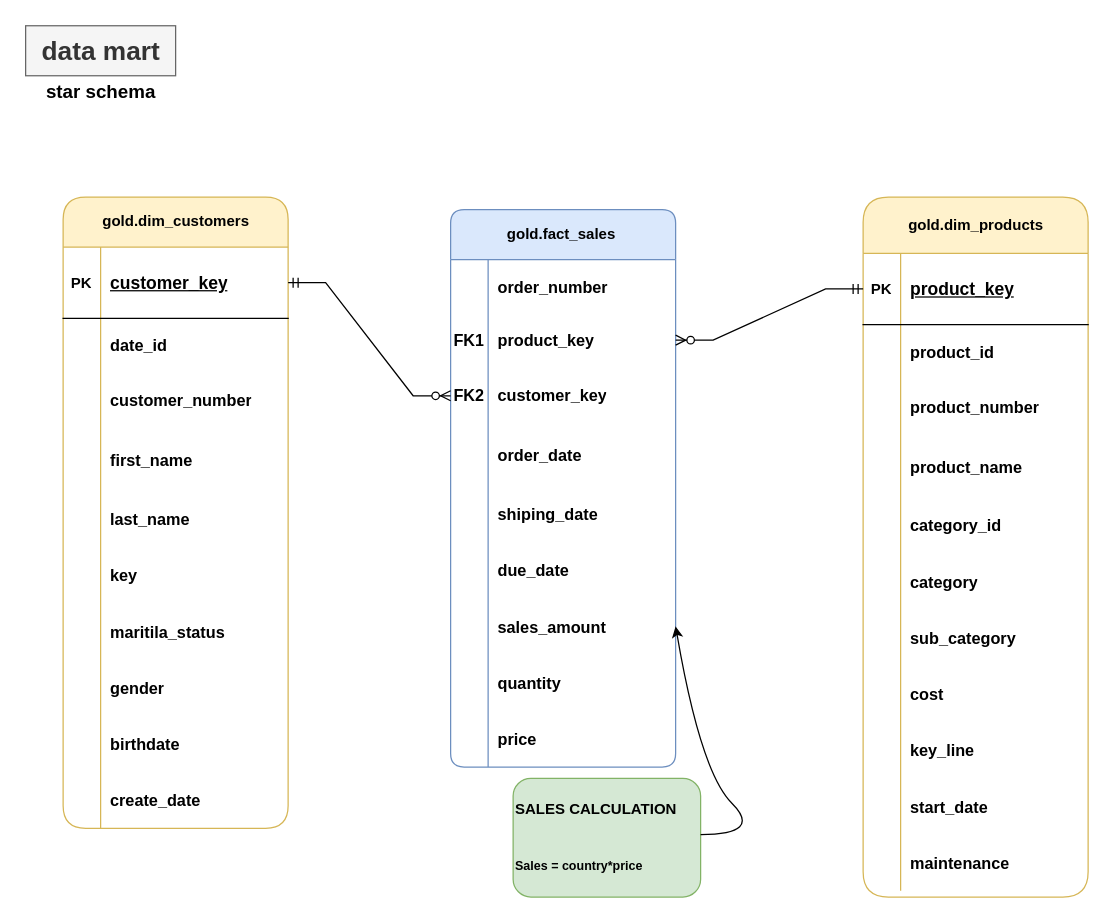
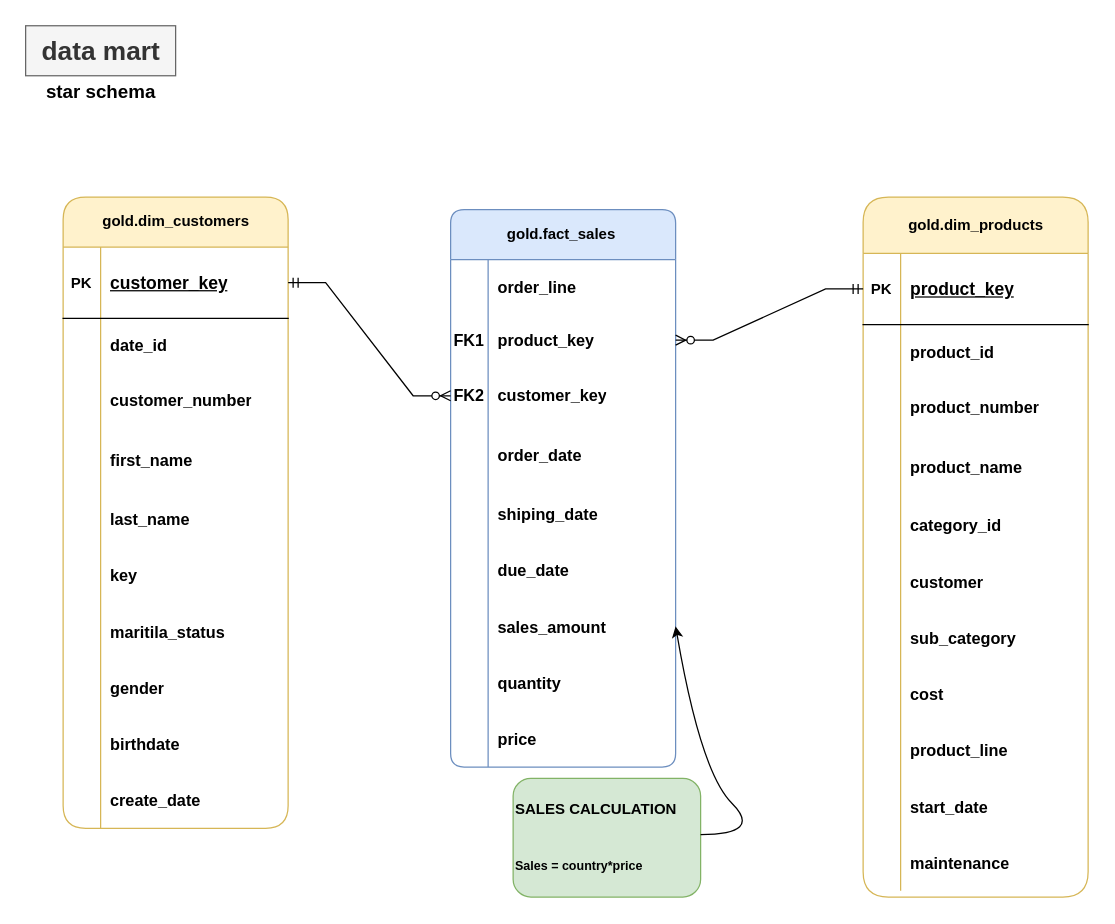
- <mxCell id="72" value="order_number" style="shape=partialRectangle;connectable=0;fillColor=none;top=0;left=0;bottom=0;right=0;align=left;spacingLeft=6;overflow=hidden;whiteSpace=wrap;html=1;fontSize=13;strokeColor=inherit;fontStyle=1" vertex="1" parent="70"><mxGeometry x="30" width="150" height="43" as="geometry"><mxRectangle width="150" height="43" as="alternateBounds" /></mxGeometry></mxCell>
+ <mxCell id="72" value="order_line" style="shape=partialRectangle;connectable=0;fillColor=none;top=0;left=0;bottom=0;right=0;align=left;spacingLeft=6;overflow=hidden;whiteSpace=wrap;html=1;fontSize=13;strokeColor=inherit;fontStyle=1" vertex="1" parent="70"><mxGeometry x="30" width="150" height="43" as="geometry"><mxRectangle width="150" height="43" as="alternateBounds" /></mxGeometry></mxCell>
- <mxCell id="53" value="category" style="shape=partialRectangle;connectable=0;fillColor=none;top=0;left=0;bottom=0;right=0;align=left;spacingLeft=6;overflow=hidden;whiteSpace=wrap;html=1;fontSize=13;fontStyle=1" vertex="1" parent="51"><mxGeometry x="30" width="150" height="45" as="geometry"><mxRectangle width="150" height="45" as="alternateBounds" /></mxGeometry></mxCell>
+ <mxCell id="53" value="customer" style="shape=partialRectangle;connectable=0;fillColor=none;top=0;left=0;bottom=0;right=0;align=left;spacingLeft=6;overflow=hidden;whiteSpace=wrap;html=1;fontSize=13;fontStyle=1" vertex="1" parent="51"><mxGeometry x="30" width="150" height="45" as="geometry"><mxRectangle width="150" height="45" as="alternateBounds" /></mxGeometry></mxCell>
- <mxCell id="62" value="key_line" style="shape=partialRectangle;connectable=0;fillColor=none;top=0;left=0;bottom=0;right=0;align=left;spacingLeft=6;overflow=hidden;whiteSpace=wrap;html=1;fontSize=13;fontStyle=1" vertex="1" parent="60"><mxGeometry x="30" width="150" height="45" as="geometry"><mxRectangle width="150" height="45" as="alternateBounds" /></mxGeometry></mxCell>
+ <mxCell id="62" value="product_line" style="shape=partialRectangle;connectable=0;fillColor=none;top=0;left=0;bottom=0;right=0;align=left;spacingLeft=6;overflow=hidden;whiteSpace=wrap;html=1;fontSize=13;fontStyle=1" vertex="1" parent="60"><mxGeometry x="30" width="150" height="45" as="geometry"><mxRectangle width="150" height="45" as="alternateBounds" /></mxGeometry></mxCell>
